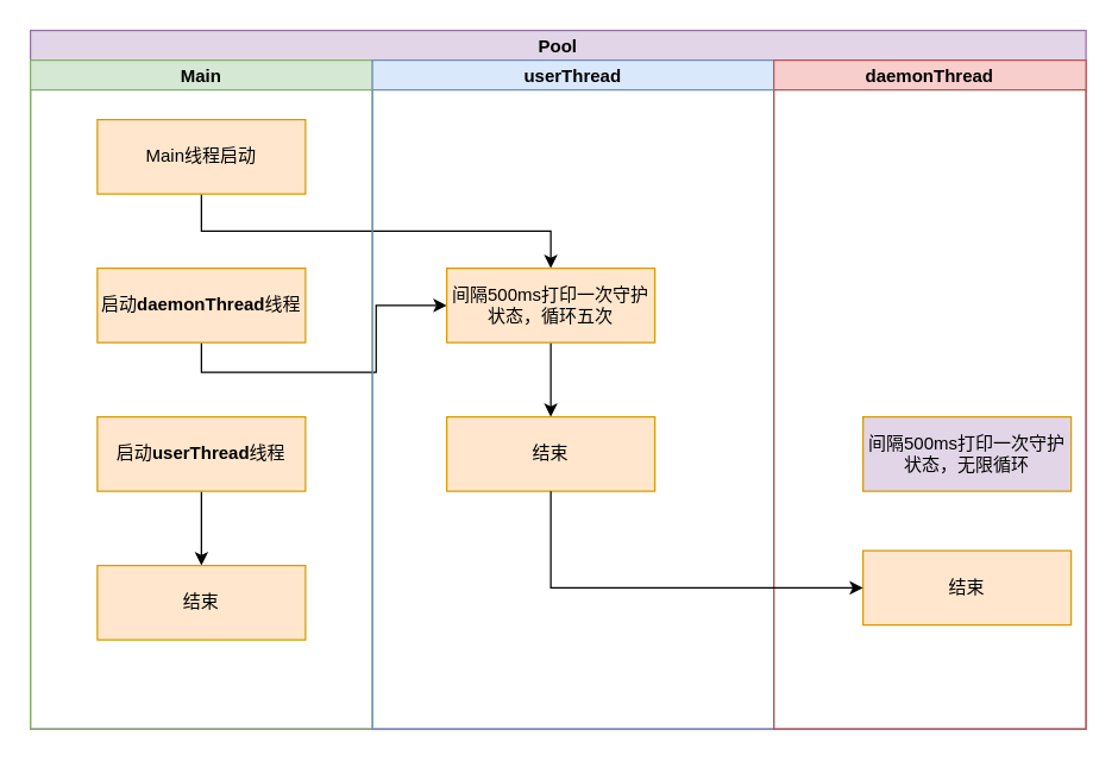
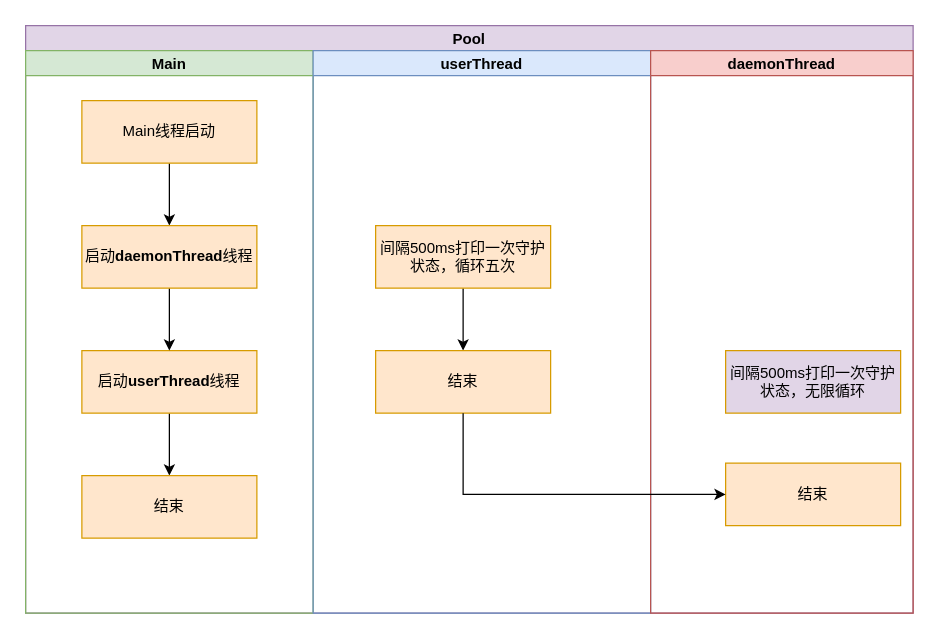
- <mxCell id="4" style="edgeStyle=orthogonalEdgeStyle;rounded=0;orthogonalLoop=1;jettySize=auto;html=1;exitX=0.5;exitY=1;exitDx=0;exitDy=0;" edge="1" parent="3" source="5" target="13"><mxGeometry relative="1" as="geometry" /></mxCell>
+ <mxCell id="4" style="edgeStyle=orthogonalEdgeStyle;rounded=0;orthogonalLoop=1;jettySize=auto;html=1;exitX=0.5;exitY=1;exitDx=0;exitDy=0;entryX=0.5;entryY=0;entryDx=0;entryDy=0;" edge="1" parent="3" source="5" target="9"><mxGeometry relative="1" as="geometry" /></mxCell>
- <mxCell id="8" style="edgeStyle=orthogonalEdgeStyle;rounded=0;orthogonalLoop=1;jettySize=auto;html=1;exitX=0.5;exitY=1;exitDx=0;exitDy=0;" edge="1" parent="3" source="9" target="13"><mxGeometry relative="1" as="geometry" /></mxCell>
+ <mxCell id="8" style="edgeStyle=orthogonalEdgeStyle;rounded=0;orthogonalLoop=1;jettySize=auto;html=1;exitX=0.5;exitY=1;exitDx=0;exitDy=0;entryX=0.5;entryY=0;entryDx=0;entryDy=0;" edge="1" parent="3" source="9" target="7"><mxGeometry relative="1" as="geometry" /></mxCell>
